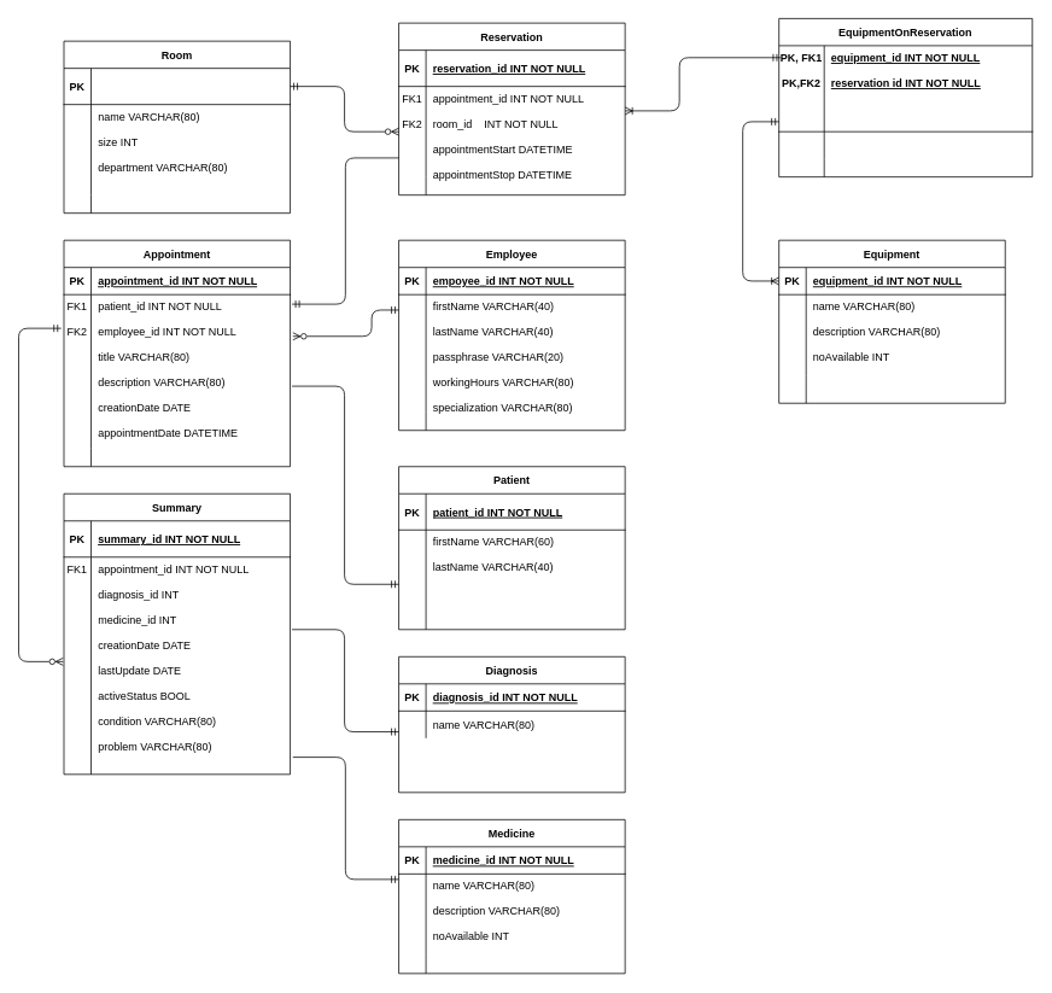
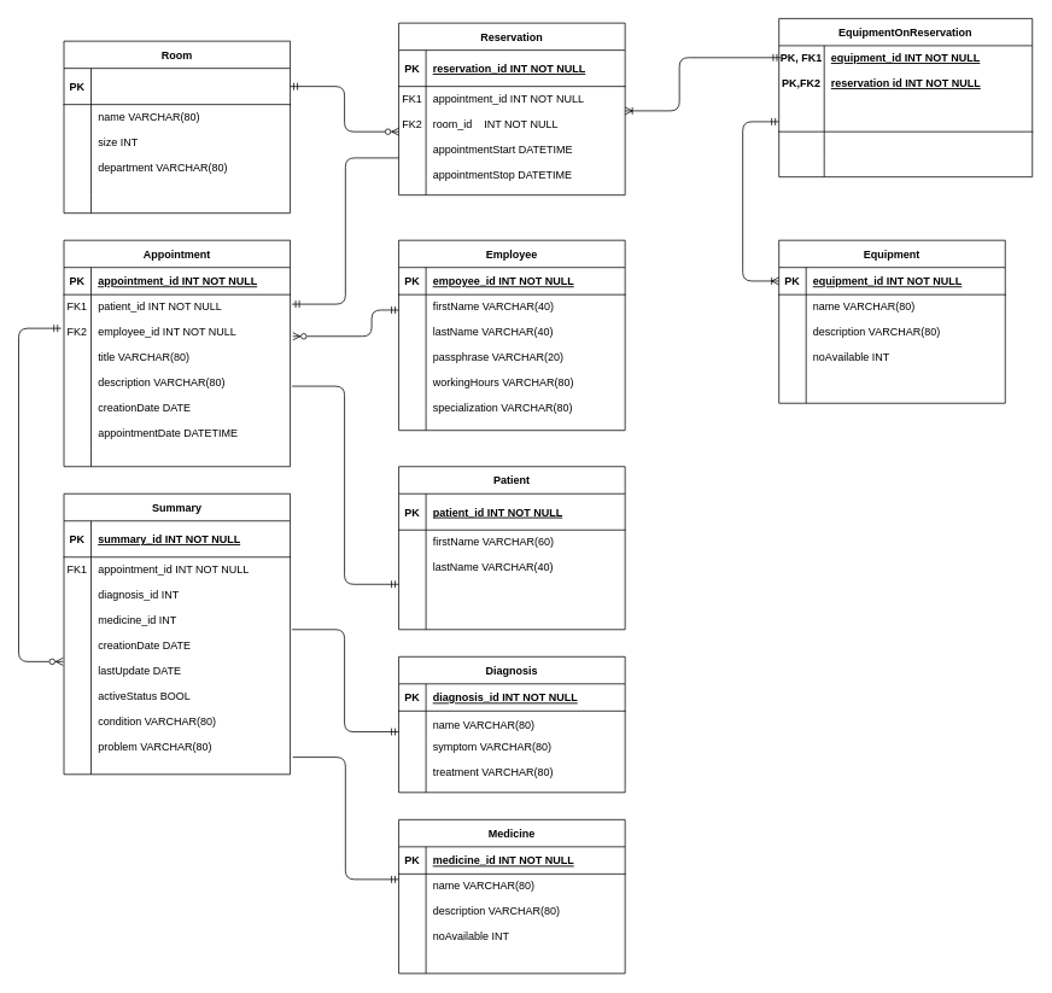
+ <mxCell id="36" value="symptom VARCHAR(80)&#10;&#10;treatment VARCHAR(80)&#10;" style="shape=partialRectangle;overflow=hidden;connectable=0;fillColor=none;top=0;left=0;bottom=0;right=0;align=left;spacingLeft=6;" parent="34" vertex="1"><mxGeometry x="30" width="220" height="60" as="geometry"><mxRectangle width="220" height="60" as="alternateBounds" /></mxGeometry></mxCell>
